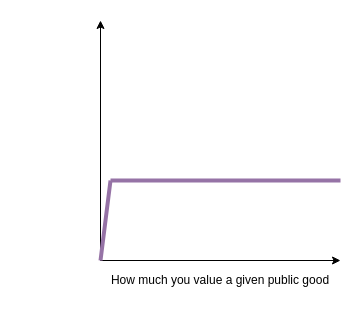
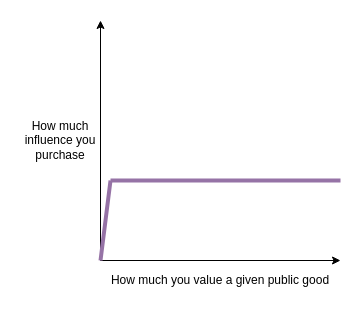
+ <mxCell id="5" value="How much influence you purchase" style="text;html=1;strokeColor=none;fillColor=none;align=center;verticalAlign=middle;whiteSpace=wrap;rounded=0;" parent="1" vertex="1"><mxGeometry x="20" y="130" width="80" height="20" as="geometry" /></mxCell>
